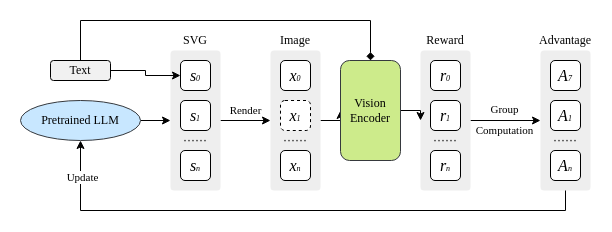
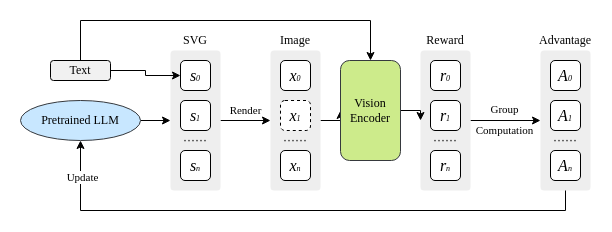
- <mxCell id="14" style="edgeStyle=orthogonalEdgeStyle;rounded=0;orthogonalLoop=1;jettySize=auto;html=1;entryX=0.5;entryY=0;entryDx=0;entryDy=0;endArrow=diamond;" parent="1" source="15" target="22" edge="1"><mxGeometry relative="1" as="geometry"><Array as="points"><mxPoint x="80" y="20" /><mxPoint x="370" y="20" /></Array></mxGeometry></mxCell>
+ <mxCell id="14" style="edgeStyle=orthogonalEdgeStyle;rounded=0;orthogonalLoop=1;jettySize=auto;html=1;entryX=0.5;entryY=0;entryDx=0;entryDy=0;" parent="1" source="15" target="22" edge="1"><mxGeometry relative="1" as="geometry"><Array as="points"><mxPoint x="80" y="20" /><mxPoint x="370" y="20" /></Array></mxGeometry></mxCell>
- <mxCell id="23" value="&lt;i style=&quot;font-family: Georgia;&quot;&gt;&lt;font size=&quot;3&quot;&gt;A&lt;/font&gt;&lt;font style=&quot;font-size: 8px;&quot;&gt;7&lt;/font&gt;&lt;/i&gt;" style="rounded=1;whiteSpace=wrap;html=1;" parent="1" vertex="1"><mxGeometry x="550" y="60" width="30" height="30" as="geometry" /></mxCell>
+ <mxCell id="23" value="&lt;i style=&quot;font-family: Georgia;&quot;&gt;&lt;font size=&quot;3&quot;&gt;A&lt;/font&gt;&lt;font style=&quot;font-size: 8px;&quot;&gt;0&lt;/font&gt;&lt;/i&gt;" style="rounded=1;whiteSpace=wrap;html=1;" parent="1" vertex="1"><mxGeometry x="550" y="60" width="30" height="30" as="geometry" /></mxCell>
